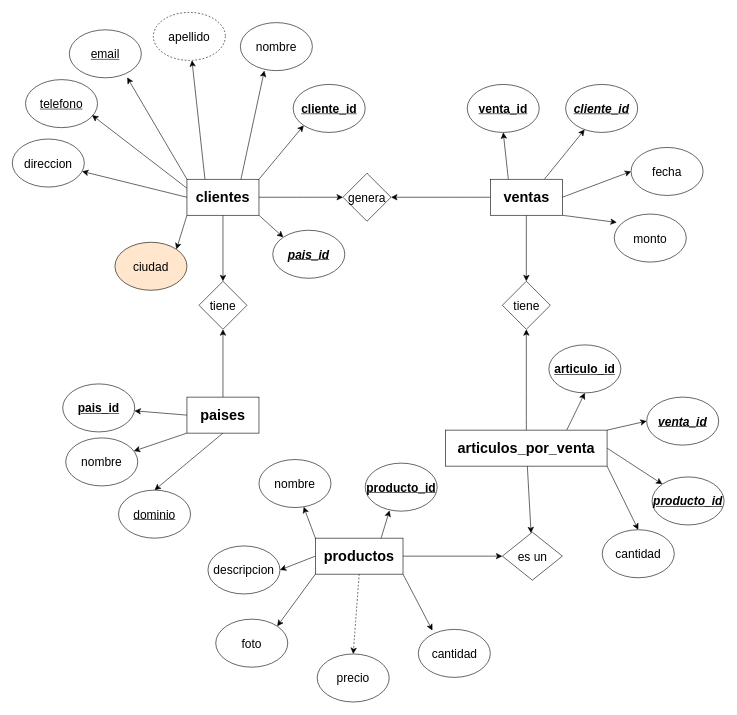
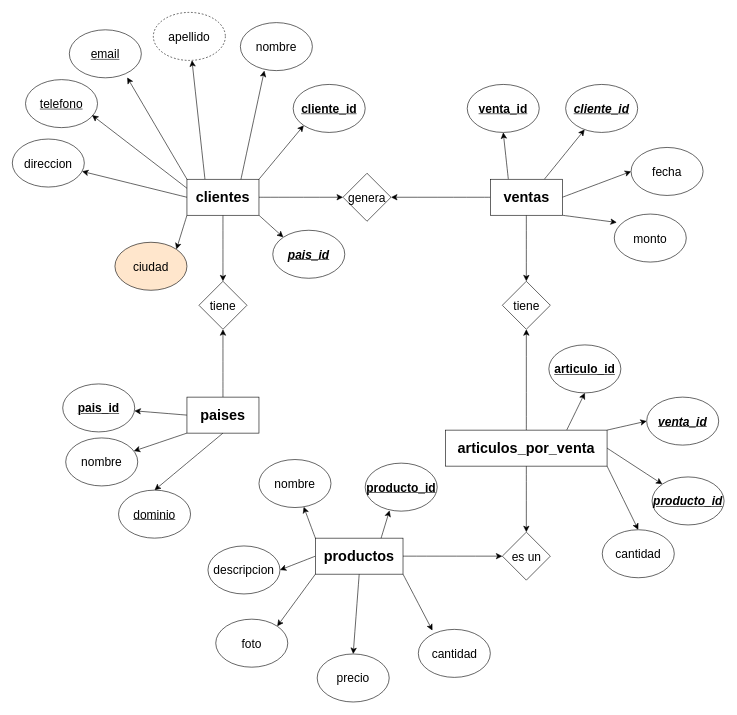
- <mxCell id="37" value="&lt;font style=&quot;font-size: 20px;&quot;&gt;es un&lt;/font&gt;" style="rhombus;whiteSpace=wrap;html=1;rounded=0;" vertex="1" parent="1"><mxGeometry x="836.5" y="886" width="100" height="80" as="geometry" /></mxCell>
+ <mxCell id="37" value="&lt;font style=&quot;font-size: 20px;&quot;&gt;es un&lt;/font&gt;" style="rhombus;whiteSpace=wrap;html=1;rounded=0;" vertex="1" parent="1"><mxGeometry x="836.5" y="886" width="80" height="80" as="geometry" /></mxCell>
- <mxCell id="24" style="edgeStyle=none;curved=1;rounded=0;orthogonalLoop=1;jettySize=auto;html=1;exitX=0.5;exitY=1;exitDx=0;exitDy=0;entryX=0.5;entryY=0;entryDx=0;entryDy=0;fontSize=12;startSize=8;endSize=8;dashed=1;" edge="1" parent="1" source="28" target="54"><mxGeometry relative="1" as="geometry" /></mxCell>
+ <mxCell id="24" style="edgeStyle=none;curved=1;rounded=0;orthogonalLoop=1;jettySize=auto;html=1;exitX=0.5;exitY=1;exitDx=0;exitDy=0;entryX=0.5;entryY=0;entryDx=0;entryDy=0;fontSize=12;startSize=8;endSize=8;" edge="1" parent="1" source="28" target="54"><mxGeometry relative="1" as="geometry" /></mxCell>
